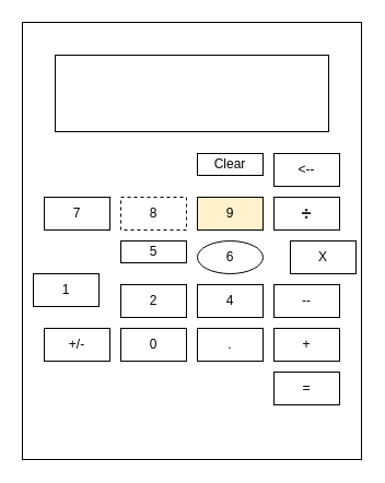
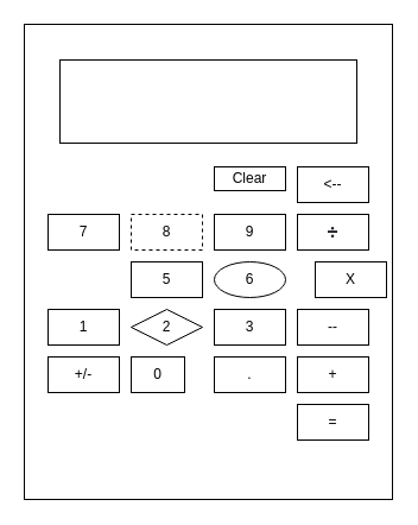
- <mxCell id="11" value="9" style="rounded=0;whiteSpace=wrap;html=1;fillColor=#fff2cc;" vertex="1" parent="1"><mxGeometry x="180" y="180" width="60" height="30" as="geometry" /></mxCell>
+ <mxCell id="11" value="9" style="rounded=0;whiteSpace=wrap;html=1;" vertex="1" parent="1"><mxGeometry x="180" y="180" width="60" height="30" as="geometry" /></mxCell>
- <mxCell id="15" value="5" style="rounded=0;whiteSpace=wrap;html=1;" vertex="1" parent="1"><mxGeometry x="110" y="220" width="60" height="20" as="geometry" /></mxCell>
+ <mxCell id="15" value="5" style="rounded=0;whiteSpace=wrap;html=1;" vertex="1" parent="1"><mxGeometry x="110" y="220" width="60" height="30" as="geometry" /></mxCell>
- <mxCell id="17" value="1" style="rounded=0;whiteSpace=wrap;html=1;" vertex="1" parent="1"><mxGeometry x="30" y="250" width="60" height="30" as="geometry" /></mxCell>
+ <mxCell id="17" value="1" style="rounded=0;whiteSpace=wrap;html=1;" vertex="1" parent="1"><mxGeometry x="40" y="260" width="60" height="30" as="geometry" /></mxCell>
- <mxCell id="16" value="2" style="rounded=0;whiteSpace=wrap;html=1;" vertex="1" parent="1"><mxGeometry x="110" y="260" width="60" height="30" as="geometry" /></mxCell>
+ <mxCell id="16" value="2" style="rhombus;whiteSpace=wrap;html=1;" vertex="1" parent="1"><mxGeometry x="110" y="260" width="60" height="30" as="geometry" /></mxCell>
- <mxCell id="14" value="4" style="rounded=0;whiteSpace=wrap;html=1;" vertex="1" parent="1"><mxGeometry x="180" y="260" width="60" height="30" as="geometry" /></mxCell>
+ <mxCell id="14" value="3" style="rounded=0;whiteSpace=wrap;html=1;" vertex="1" parent="1"><mxGeometry x="180" y="260" width="60" height="30" as="geometry" /></mxCell>
- <mxCell id="19" value="0" style="rounded=0;whiteSpace=wrap;html=1;" vertex="1" parent="1"><mxGeometry x="110" y="300" width="60" height="30" as="geometry" /></mxCell>
+ <mxCell id="19" value="0" style="rounded=0;whiteSpace=wrap;html=1;" vertex="1" parent="1"><mxGeometry x="110" y="300" width="45" height="30" as="geometry" /></mxCell>
